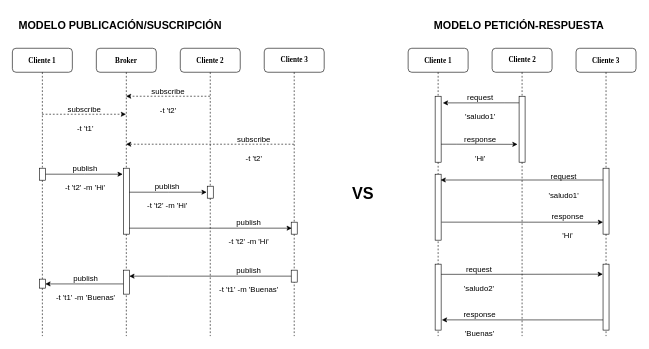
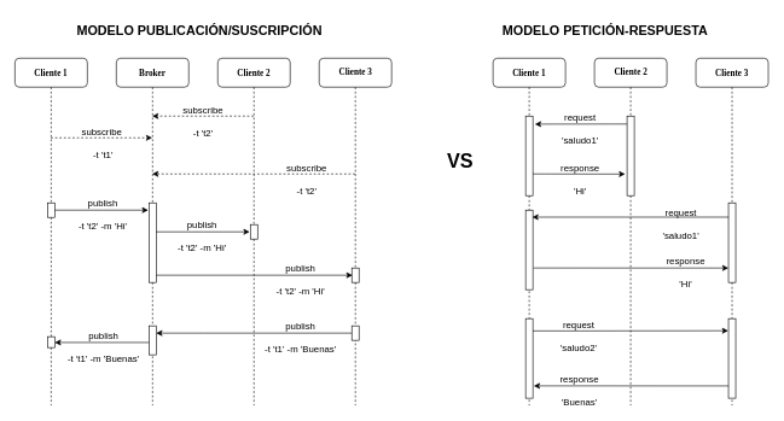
- <mxCell id="38" value="MODELO PUBLICACIÓN/SUSCRIPCIÓN" style="text;align=center;verticalAlign=middle;resizable=0;points=[];autosize=1;strokeColor=none;fillColor=none;fontStyle=1;fontSize=18;" parent="1" vertex="1"><mxGeometry x="20" y="20" width="360" height="40" as="geometry" /></mxCell>
+ <mxCell id="38" value="MODELO PUBLICACIÓN/SUSCRIPCIÓN" style="text;align=center;verticalAlign=middle;resizable=0;points=[];autosize=1;strokeColor=none;fillColor=none;fontStyle=1;fontSize=18;" parent="1" vertex="1"><mxGeometry x="95" y="20" width="360" height="40" as="geometry" /></mxCell>
- <mxCell id="39" value="MODELO PETICIÓN-RESPUESTA" style="text;align=center;verticalAlign=middle;resizable=0;points=[];autosize=1;strokeColor=none;fillColor=none;fontStyle=1;fontSize=18;" parent="1" vertex="1"><mxGeometry x="710" y="20" width="310" height="40" as="geometry" /></mxCell>
+ <mxCell id="39" value="MODELO PETICIÓN-RESPUESTA" style="text;align=center;verticalAlign=middle;resizable=0;points=[];autosize=1;strokeColor=none;fillColor=none;fontStyle=1;fontSize=18;" parent="1" vertex="1"><mxGeometry x="680" y="20" width="310" height="40" as="geometry" /></mxCell>
- <mxCell id="52" value="VS" style="text;align=center;verticalAlign=middle;resizable=0;points=[];autosize=1;strokeColor=none;fillColor=none;fontStyle=1;fontSize=27;" parent="1" vertex="1"><mxGeometry x="575" y="295" width="60" height="50" as="geometry" /></mxCell>
+ <mxCell id="52" value="VS" style="text;align=center;verticalAlign=middle;resizable=0;points=[];autosize=1;strokeColor=none;fillColor=none;fontStyle=1;fontSize=27;" parent="1" vertex="1"><mxGeometry x="605" y="195" width="60" height="50" as="geometry" /></mxCell>
